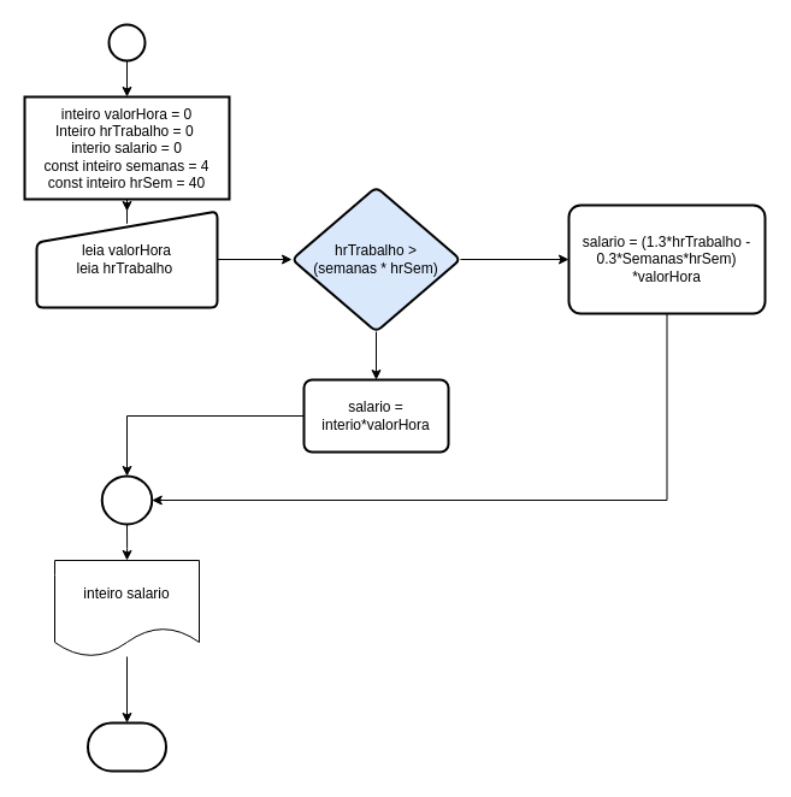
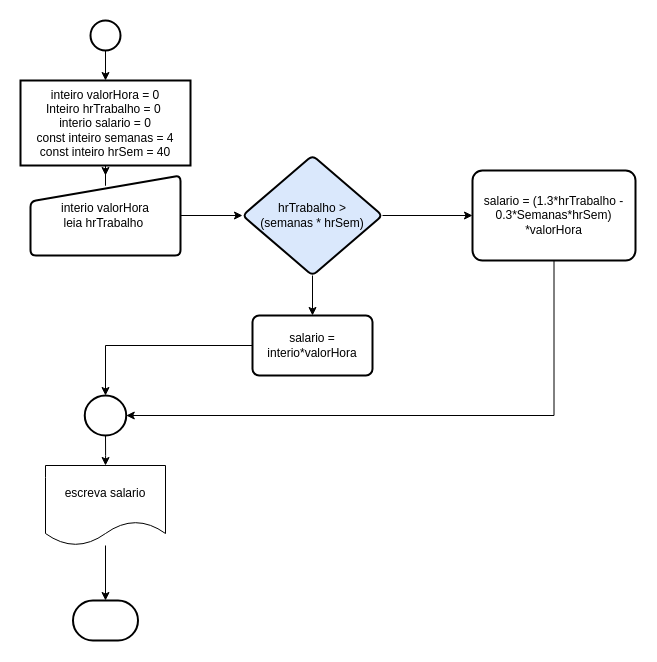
- <mxCell id="8" value="leia valorHora&lt;br style=&quot;border-color: var(--border-color);&quot;&gt;leia hrTrabalho&amp;nbsp;" style="html=1;strokeWidth=2;shape=manualInput;whiteSpace=wrap;rounded=1;size=26;arcSize=11;" vertex="1" parent="1"><mxGeometry x="30" y="175" width="150" height="80" as="geometry" /></mxCell>
+ <mxCell id="8" value="interio valorHora&lt;br style=&quot;border-color: var(--border-color);&quot;&gt;leia hrTrabalho&amp;nbsp;" style="html=1;strokeWidth=2;shape=manualInput;whiteSpace=wrap;rounded=1;size=26;arcSize=11;" vertex="1" parent="1"><mxGeometry x="30" y="175" width="150" height="80" as="geometry" /></mxCell>
- <mxCell id="19" value="inteiro salario" style="shape=document;whiteSpace=wrap;html=1;boundedLbl=1;" vertex="1" parent="1"><mxGeometry x="45" y="465" width="120" height="80" as="geometry" /></mxCell>
+ <mxCell id="19" value="escreva salario" style="shape=document;whiteSpace=wrap;html=1;boundedLbl=1;" vertex="1" parent="1"><mxGeometry x="45" y="465" width="120" height="80" as="geometry" /></mxCell>
